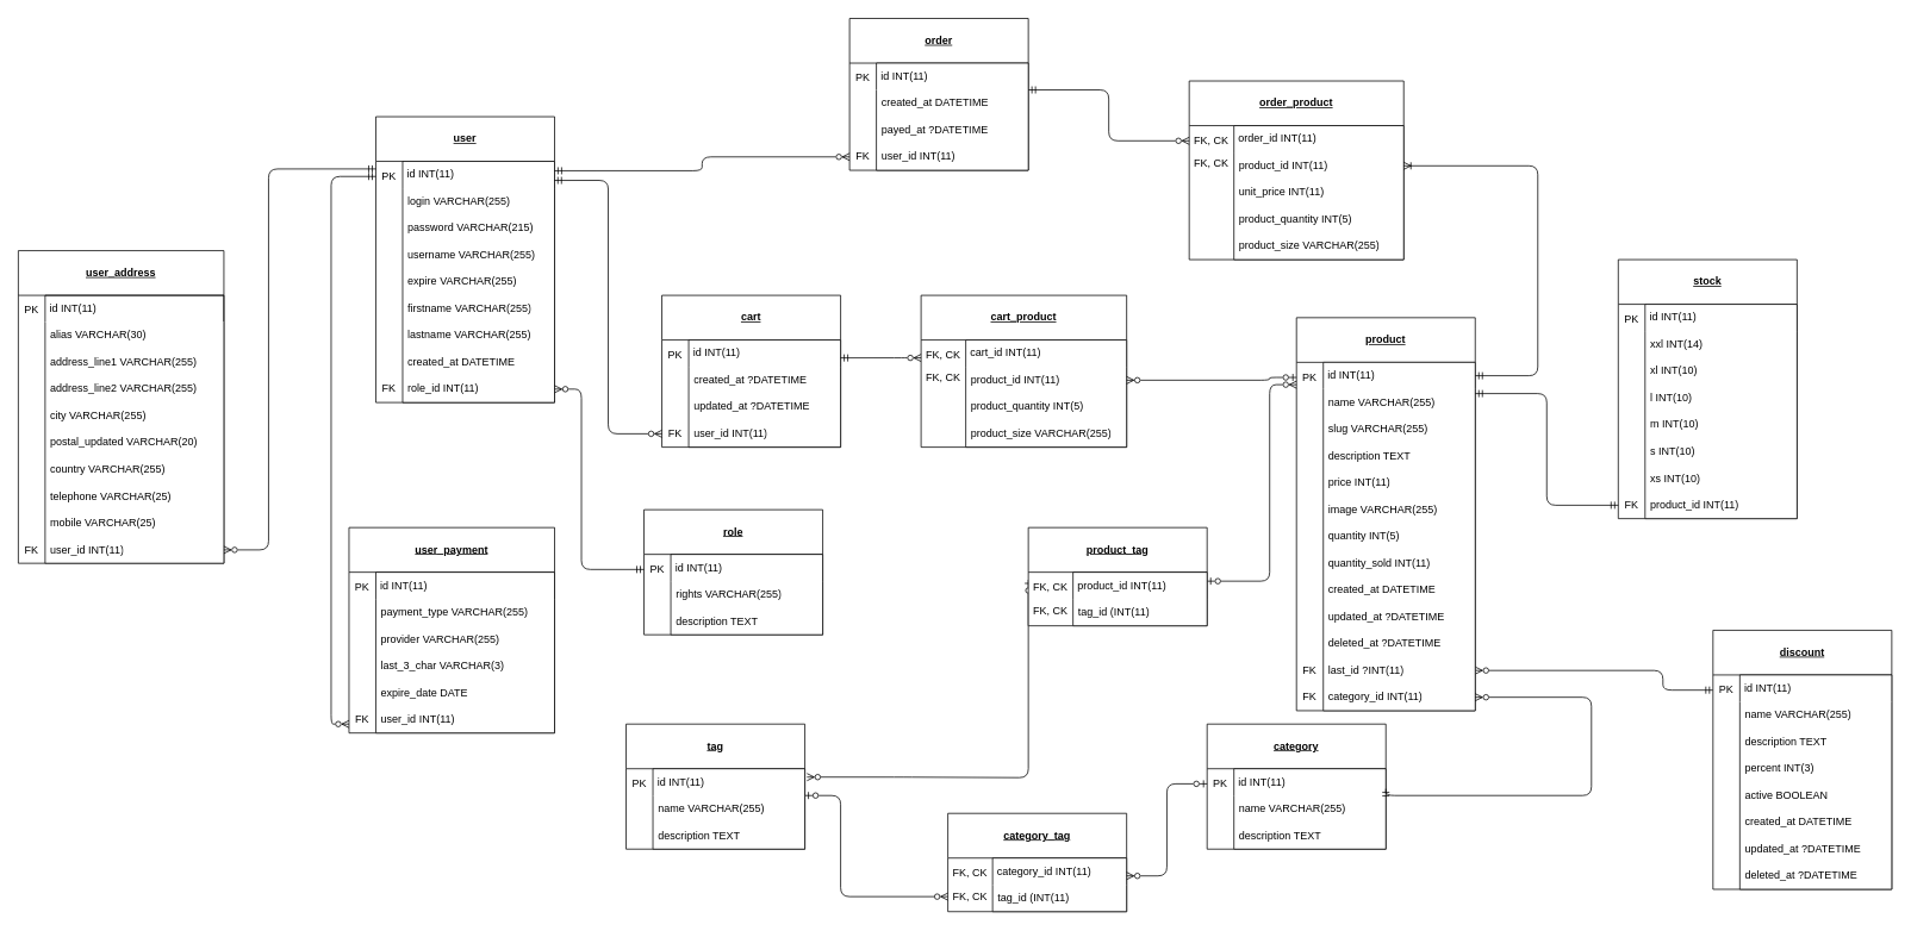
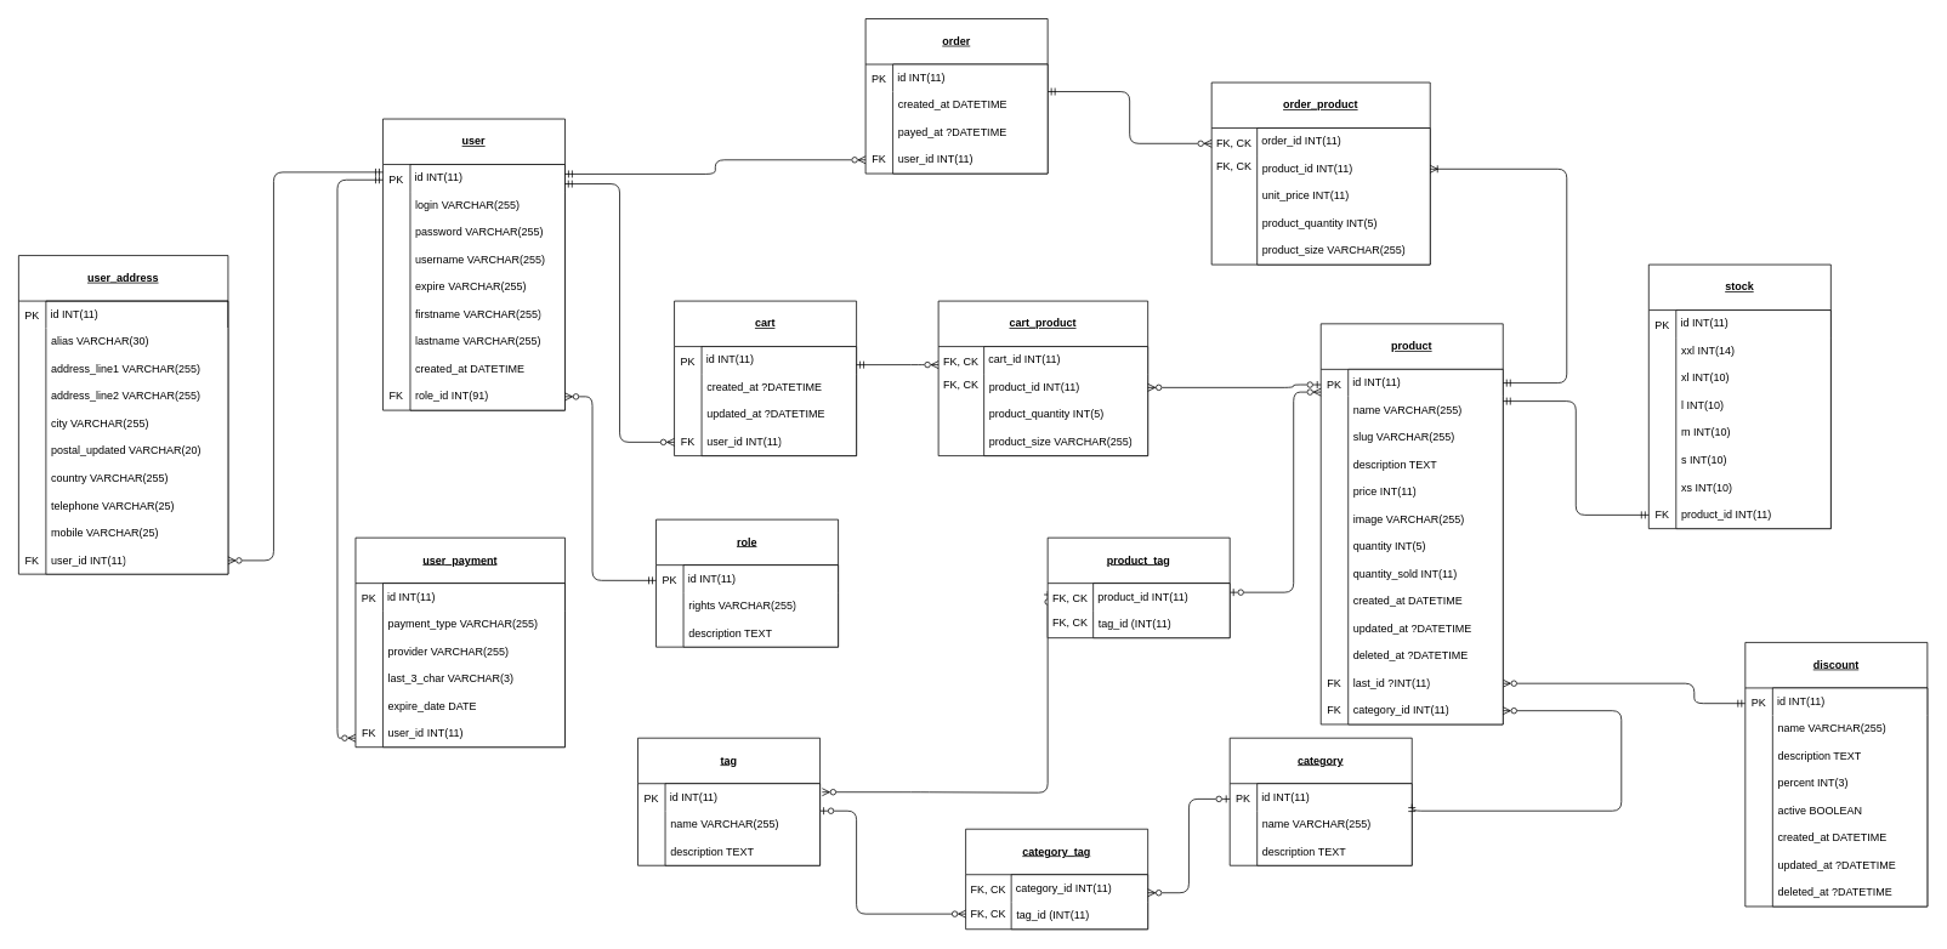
- <mxCell id="101" value="password&amp;nbsp;VARCHAR(215)" style="text;strokeColor=none;fillColor=none;align=left;verticalAlign=middle;spacingLeft=4;spacingRight=4;overflow=hidden;points=[[0,0.5],[1,0.5]];portConstraint=eastwest;rotatable=0;whiteSpace=wrap;html=1;" parent="99" vertex="1"><mxGeometry y="60" width="170" height="30" as="geometry" /></mxCell>
+ <mxCell id="101" value="password&amp;nbsp;VARCHAR(255)" style="text;strokeColor=none;fillColor=none;align=left;verticalAlign=middle;spacingLeft=4;spacingRight=4;overflow=hidden;points=[[0,0.5],[1,0.5]];portConstraint=eastwest;rotatable=0;whiteSpace=wrap;html=1;" parent="99" vertex="1"><mxGeometry y="60" width="170" height="30" as="geometry" /></mxCell>
- <mxCell id="107" value="role_id&amp;nbsp;INT(11)" style="text;strokeColor=none;fillColor=none;align=left;verticalAlign=middle;spacingLeft=4;spacingRight=4;overflow=hidden;points=[[0,0.5],[1,0.5]];portConstraint=eastwest;rotatable=0;whiteSpace=wrap;html=1;" parent="99" vertex="1"><mxGeometry y="240" width="170" height="30" as="geometry" /></mxCell>
+ <mxCell id="107" value="role_id&amp;nbsp;INT(91)" style="text;strokeColor=none;fillColor=none;align=left;verticalAlign=middle;spacingLeft=4;spacingRight=4;overflow=hidden;points=[[0,0.5],[1,0.5]];portConstraint=eastwest;rotatable=0;whiteSpace=wrap;html=1;" parent="99" vertex="1"><mxGeometry y="240" width="170" height="30" as="geometry" /></mxCell>
